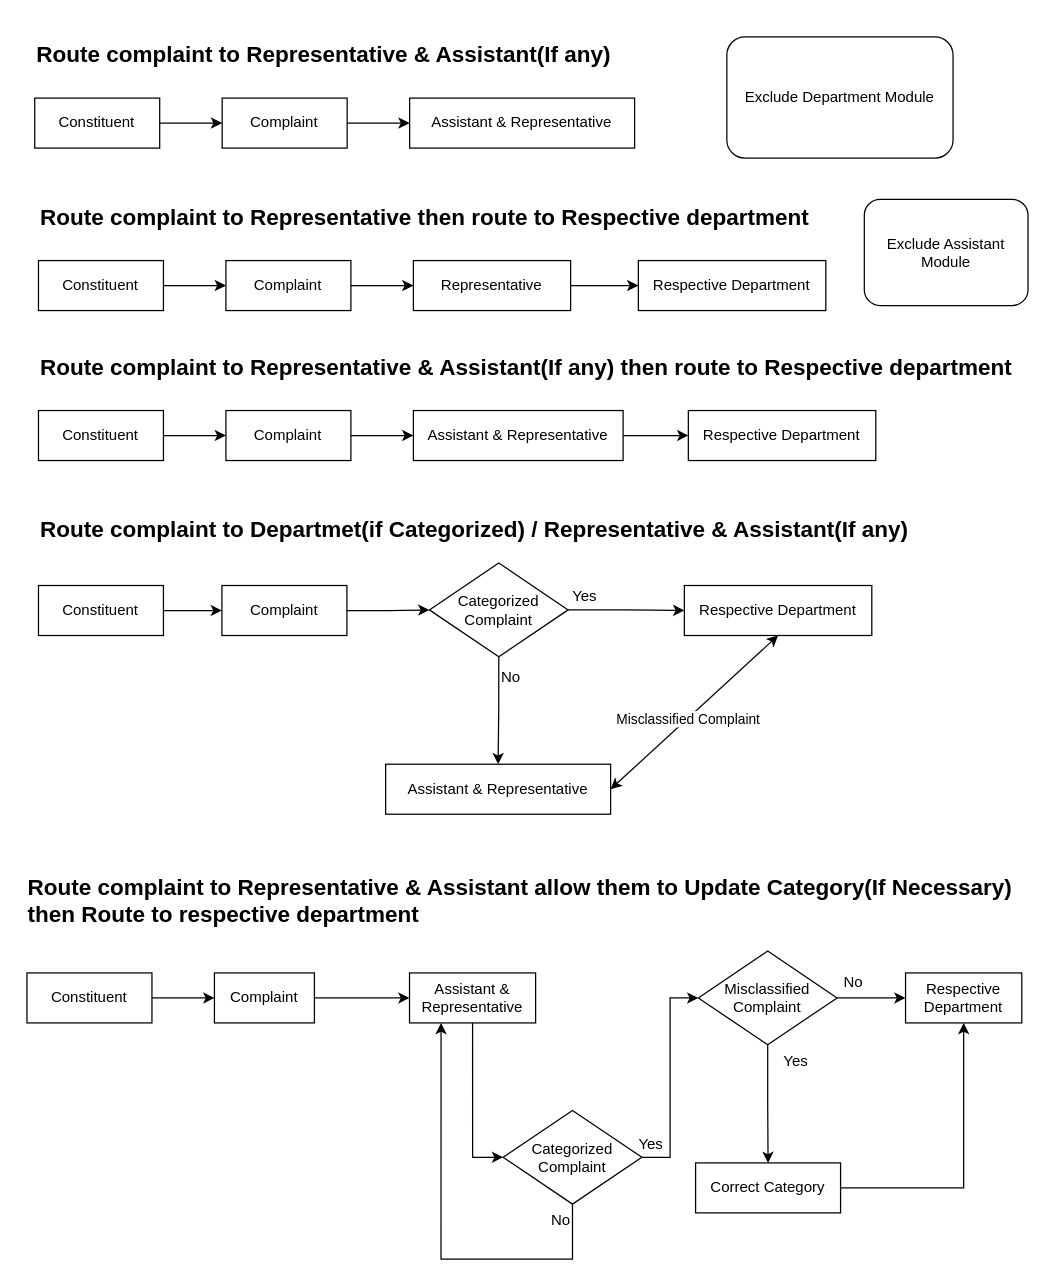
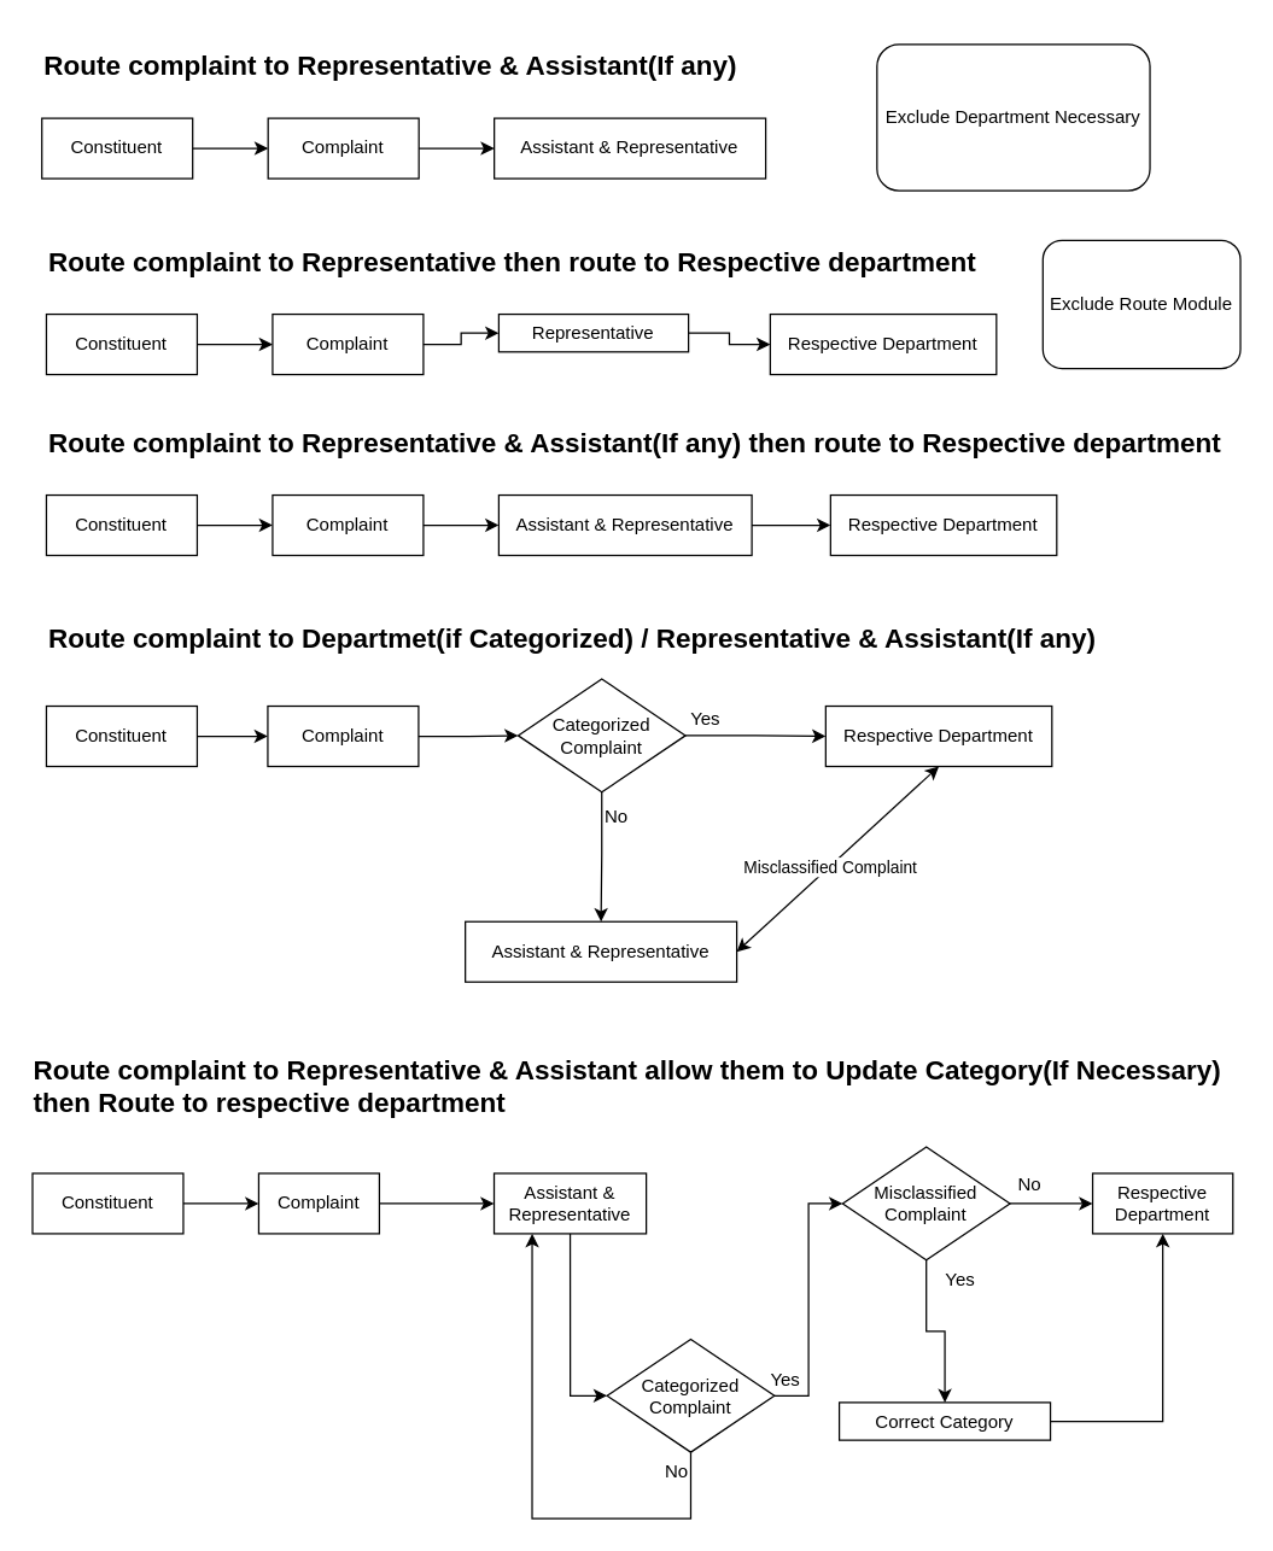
- <mxCell id="39" value="Exclude Department Module" style="rounded=1;whiteSpace=wrap;html=1;fillColor=none;" parent="1" vertex="1"><mxGeometry x="581" y="29" width="181" height="97" as="geometry" /></mxCell>
+ <mxCell id="39" value="Exclude Department Necessary" style="rounded=1;whiteSpace=wrap;html=1;fillColor=none;" parent="1" vertex="1"><mxGeometry x="581" y="29" width="181" height="97" as="geometry" /></mxCell>
- <mxCell id="40" value="Exclude Assistant Module" style="rounded=1;whiteSpace=wrap;html=1;fillColor=none;" parent="1" vertex="1"><mxGeometry x="691" y="159" width="131" height="85" as="geometry" /></mxCell>
+ <mxCell id="40" value="Exclude Route Module" style="rounded=1;whiteSpace=wrap;html=1;fillColor=none;" parent="1" vertex="1"><mxGeometry x="691" y="159" width="131" height="85" as="geometry" /></mxCell>
- <mxCell id="33" value="Representative" style="rounded=0;whiteSpace=wrap;html=1;movable=1;resizable=1;rotatable=1;deletable=1;editable=1;locked=0;connectable=1;" parent="1" vertex="1"><mxGeometry x="330.2" y="208" width="125.8" height="40" as="geometry" /></mxCell>
+ <mxCell id="33" value="Representative" style="rounded=0;whiteSpace=wrap;html=1;movable=1;resizable=1;rotatable=1;deletable=1;editable=1;locked=0;connectable=1;" parent="1" vertex="1"><mxGeometry x="330.2" y="208" width="125.8" height="25" as="geometry" /></mxCell>
- <mxCell id="16" value="Correct Category" style="rounded=0;whiteSpace=wrap;html=1;movable=1;resizable=1;rotatable=1;deletable=1;editable=1;locked=0;connectable=1;" parent="1" vertex="1"><mxGeometry x="556" y="930" width="116" height="40" as="geometry" /></mxCell>
+ <mxCell id="16" value="Correct Category" style="rounded=0;whiteSpace=wrap;html=1;movable=1;resizable=1;rotatable=1;deletable=1;editable=1;locked=0;connectable=1;" parent="1" vertex="1"><mxGeometry x="556" y="930" width="140" height="25" as="geometry" /></mxCell>
